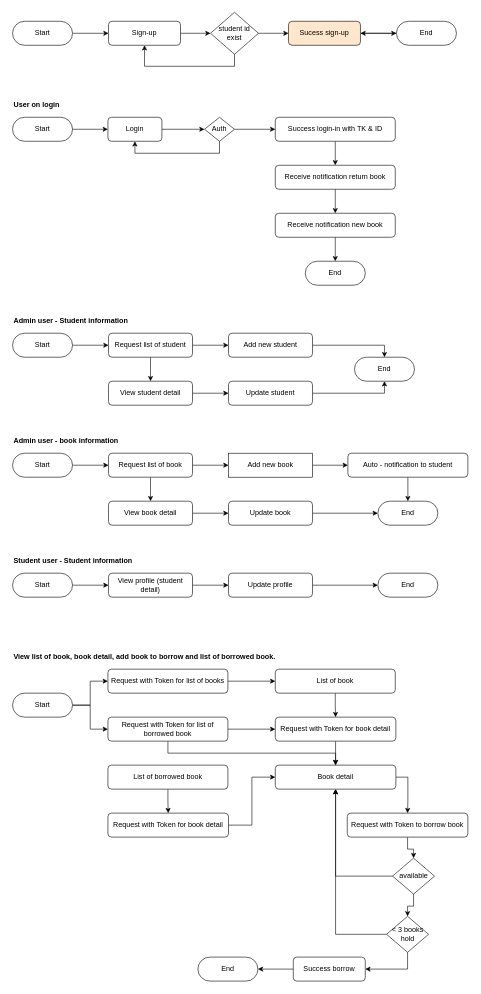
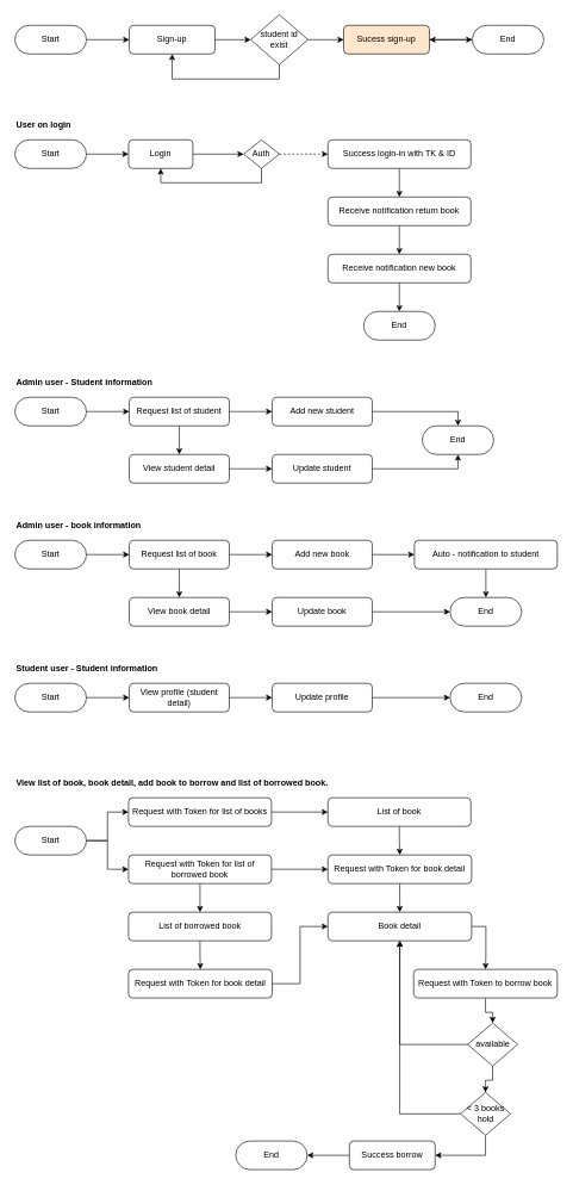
- <mxCell id="54" style="edgeStyle=orthogonalEdgeStyle;rounded=0;orthogonalLoop=1;jettySize=auto;html=1;exitX=1;exitY=0.5;exitDx=0;exitDy=0;entryX=0;entryY=0.5;entryDx=0;entryDy=0;" parent="1" source="55" target="57" edge="1"><mxGeometry relative="1" as="geometry" /></mxCell>
+ <mxCell id="54" style="edgeStyle=orthogonalEdgeStyle;rounded=0;orthogonalLoop=1;jettySize=auto;html=1;exitX=1;exitY=0.5;exitDx=0;exitDy=0;entryX=0;entryY=0.5;entryDx=0;entryDy=0;dashed=1;" parent="1" source="55" target="57" edge="1"><mxGeometry relative="1" as="geometry" /></mxCell>
- <mxCell id="28" value="Add new book" style="whiteSpace=wrap;html=1;rounded=0;" parent="1" vertex="1"><mxGeometry x="380" y="755" width="140" height="40" as="geometry" /></mxCell>
+ <mxCell id="28" value="Add new book" style="rounded=1;whiteSpace=wrap;html=1;" parent="1" vertex="1"><mxGeometry x="380" y="755" width="140" height="40" as="geometry" /></mxCell>
- <mxCell id="76" style="edgeStyle=orthogonalEdgeStyle;rounded=0;orthogonalLoop=1;jettySize=auto;html=1;exitX=0.5;exitY=1;exitDx=0;exitDy=0;" parent="1" source="78" target="75" edge="1"><mxGeometry relative="1" as="geometry"><mxPoint x="339" y="1215" as="targetPoint" /></mxGeometry></mxCell>
+ <mxCell id="76" style="edgeStyle=orthogonalEdgeStyle;rounded=0;orthogonalLoop=1;jettySize=auto;html=1;exitX=0.5;exitY=1;exitDx=0;exitDy=0;entryX=0.5;entryY=0;entryDx=0;entryDy=0;" parent="1" source="78" target="80" edge="1"><mxGeometry relative="1" as="geometry"><mxPoint x="339" y="1215" as="targetPoint" /></mxGeometry></mxCell>
